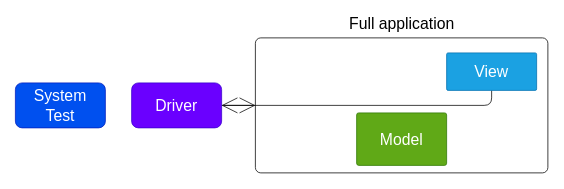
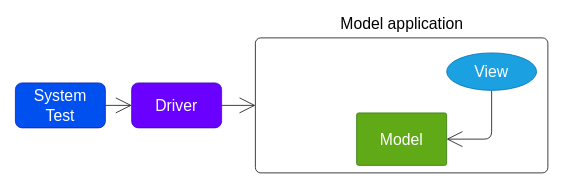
- <mxCell id="10" value="Full application" style="text;html=1;strokeColor=none;fillColor=none;align=center;verticalAlign=middle;whiteSpace=wrap;rounded=0;fontSize=21;" vertex="1" parent="1"><mxGeometry x="392.5" y="20" width="285" height="20" as="geometry" /></mxCell>
+ <mxCell id="10" value="Model application" style="text;html=1;strokeColor=none;fillColor=none;align=center;verticalAlign=middle;whiteSpace=wrap;rounded=0;fontSize=21;" vertex="1" parent="1"><mxGeometry x="392.5" y="20" width="285" height="20" as="geometry" /></mxCell>
- <mxCell id="9" value="View" style="rounded=1;whiteSpace=wrap;html=1;arcSize=4;fontSize=21;fillColor=#1ba1e2;strokeColor=#006EAF;fontColor=#ffffff;" vertex="1" parent="1"><mxGeometry x="595" y="70" width="120" height="50" as="geometry" /></mxCell>
+ <mxCell id="9" value="View" style="ellipse;whiteSpace=wrap;html=1;arcSize=4;fontSize=21;fillColor=#1ba1e2;strokeColor=#006EAF;fontColor=#ffffff;" vertex="1" parent="1"><mxGeometry x="595" y="70" width="120" height="50" as="geometry" /></mxCell>
+ <mxCell id="2" style="edgeStyle=orthogonalEdgeStyle;html=1;exitX=1;exitY=0.5;exitDx=0;exitDy=0;entryX=0;entryY=0.5;entryDx=0;entryDy=0;endArrow=open;endFill=0;endSize=19;" edge="1" parent="1" source="3" target="5"><mxGeometry relative="1" as="geometry" /></mxCell>
- <mxCell id="8" style="edgeStyle=orthogonalEdgeStyle;html=1;exitX=0.5;exitY=1;exitDx=0;exitDy=0;endArrow=open;endFill=0;endSize=19;" edge="1" parent="1" source="9" target="5"><mxGeometry relative="1" as="geometry" /></mxCell>
+ <mxCell id="8" style="edgeStyle=orthogonalEdgeStyle;html=1;exitX=0.5;exitY=1;exitDx=0;exitDy=0;entryX=1;entryY=0.5;entryDx=0;entryDy=0;endArrow=open;endFill=0;endSize=19;" edge="1" parent="1" source="9" target="7"><mxGeometry relative="1" as="geometry" /></mxCell>
